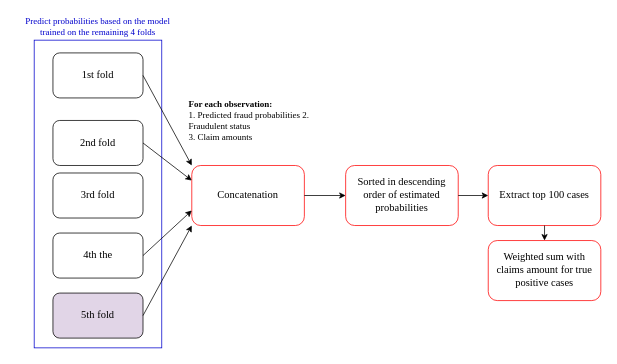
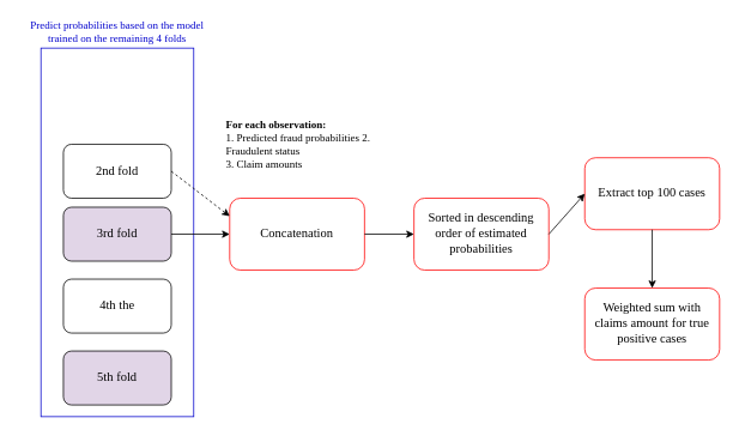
- <mxCell id="3" value="&lt;font style=&quot;font-size: 14px&quot; face=&quot;Georgia&quot;&gt;1st fold&lt;/font&gt;" style="rounded=1;whiteSpace=wrap;html=1;" vertex="1" parent="1"><mxGeometry x="70" y="70" width="120" height="60" as="geometry" /></mxCell>
- <mxCell id="10" value="" style="endArrow=classic;html=1;exitX=1;exitY=0.5;exitDx=0;exitDy=0;entryX=0;entryY=0;entryDx=0;entryDy=0;" edge="1" parent="1" source="3" target="8"><mxGeometry width="50" height="50" relative="1" as="geometry"><mxPoint x="430" y="270" as="sourcePoint" /><mxPoint x="480" y="220" as="targetPoint" /></mxGeometry></mxCell>
- <mxCell id="11" value="" style="endArrow=classic;html=1;exitX=1;exitY=0.5;exitDx=0;exitDy=0;entryX=0;entryY=0.25;entryDx=0;entryDy=0;" edge="1" parent="1" source="4" target="8"><mxGeometry width="50" height="50" relative="1" as="geometry"><mxPoint x="430" y="270" as="sourcePoint" /><mxPoint x="480" y="220" as="targetPoint" /></mxGeometry></mxCell>
+ <mxCell id="11" value="" style="endArrow=classic;html=1;exitX=1;exitY=0.5;exitDx=0;exitDy=0;entryX=0;entryY=0.25;entryDx=0;entryDy=0;dashed=1;" edge="1" parent="1" source="4" target="8"><mxGeometry width="50" height="50" relative="1" as="geometry"><mxPoint x="430" y="270" as="sourcePoint" /><mxPoint x="480" y="220" as="targetPoint" /></mxGeometry></mxCell>
- <mxCell id="5" value="&lt;font style=&quot;font-size: 14px&quot; face=&quot;Georgia&quot;&gt;3rd fold&lt;/font&gt;" style="rounded=1;whiteSpace=wrap;html=1;" vertex="1" parent="1"><mxGeometry x="70" y="230" width="120" height="60" as="geometry" /></mxCell>
+ <mxCell id="5" value="&lt;font style=&quot;font-size: 14px&quot; face=&quot;Georgia&quot;&gt;3rd fold&lt;/font&gt;" style="rounded=1;whiteSpace=wrap;html=1;fillColor=#e1d5e7;" vertex="1" parent="1"><mxGeometry x="70" y="230" width="120" height="60" as="geometry" /></mxCell>
+ <mxCell id="12" value="" style="endArrow=classic;html=1;exitX=1;exitY=0.5;exitDx=0;exitDy=0;entryX=0;entryY=0.5;entryDx=0;entryDy=0;" edge="1" parent="1" source="5" target="8"><mxGeometry width="50" height="50" relative="1" as="geometry"><mxPoint x="430" y="270" as="sourcePoint" /><mxPoint x="480" y="220" as="targetPoint" /></mxGeometry></mxCell>
- <mxCell id="17" value="&lt;font style=&quot;font-size: 14px&quot; face=&quot;Georgia&quot;&gt;Extract top 100 cases &lt;/font&gt;&lt;font style=&quot;font-size: 14px&quot; face=&quot;Georgia&quot;&gt;&lt;br&gt;&lt;/font&gt;" style="rounded=1;whiteSpace=wrap;html=1;strokeColor=#FF0000;" vertex="1" parent="1"><mxGeometry x="650" y="220" width="150" height="80" as="geometry" /></mxCell>
+ <mxCell id="17" value="&lt;font style=&quot;font-size: 14px&quot; face=&quot;Georgia&quot;&gt;Extract top 100 cases &lt;/font&gt;&lt;font style=&quot;font-size: 14px&quot; face=&quot;Georgia&quot;&gt;&lt;br&gt;&lt;/font&gt;" style="rounded=1;whiteSpace=wrap;html=1;strokeColor=#FF0000;" vertex="1" parent="1"><mxGeometry x="650" y="175" width="150" height="80" as="geometry" /></mxCell>
- <mxCell id="13" value="" style="endArrow=classic;html=1;exitX=1;exitY=0.5;exitDx=0;exitDy=0;entryX=0;entryY=0.75;entryDx=0;entryDy=0;" edge="1" parent="1" source="6" target="8"><mxGeometry width="50" height="50" relative="1" as="geometry"><mxPoint x="430" y="270" as="sourcePoint" /><mxPoint x="480" y="220" as="targetPoint" /></mxGeometry></mxCell>
- <mxCell id="14" value="" style="endArrow=classic;html=1;exitX=1;exitY=0.5;exitDx=0;exitDy=0;entryX=0;entryY=1;entryDx=0;entryDy=0;" edge="1" parent="1" source="7" target="8"><mxGeometry width="50" height="50" relative="1" as="geometry"><mxPoint x="430" y="270" as="sourcePoint" /><mxPoint x="480" y="220" as="targetPoint" /></mxGeometry></mxCell>
